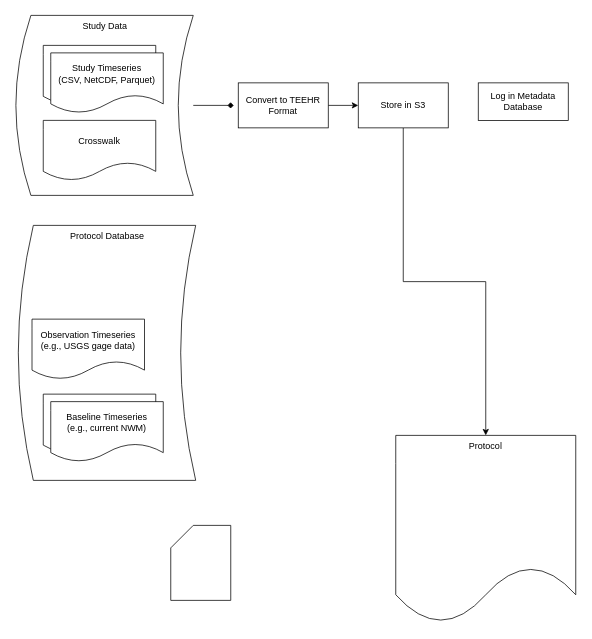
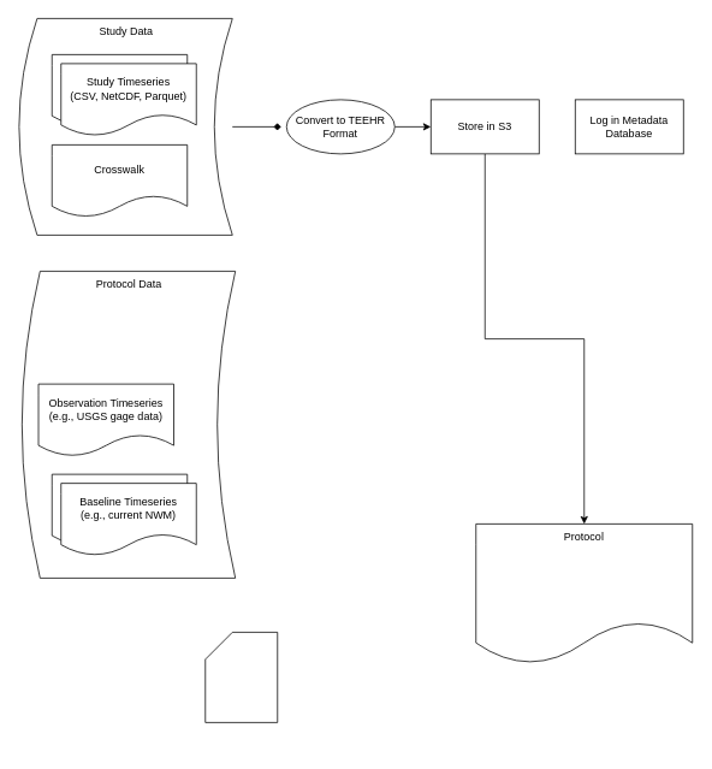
- <mxCell id="15" value="Log in Metadata Database" style="rounded=0;whiteSpace=wrap;html=1;" vertex="1" parent="1"><mxGeometry x="637" y="110" width="120" height="50" as="geometry" /></mxCell>
+ <mxCell id="15" value="Log in Metadata Database" style="rounded=0;whiteSpace=wrap;html=1;" vertex="1" parent="1"><mxGeometry x="637" y="110" width="120" height="60" as="geometry" /></mxCell>
- <mxCell id="5" value="Convert to TEEHR Format" style="rounded=0;whiteSpace=wrap;html=1;" vertex="1" parent="1"><mxGeometry x="317" y="110" width="120" height="60" as="geometry" /></mxCell>
+ <mxCell id="5" value="Convert to TEEHR Format" style="ellipse;whiteSpace=wrap;html=1;" vertex="1" parent="1"><mxGeometry x="317" y="110" width="120" height="60" as="geometry" /></mxCell>
- <mxCell id="2" value="Protocol Database" style="shape=dataStorage;whiteSpace=wrap;html=1;fixedSize=1;verticalAlign=top;" vertex="1" parent="1"><mxGeometry x="23.75" y="300" width="236.5" height="340" as="geometry" /></mxCell>
+ <mxCell id="2" value="Protocol Data" style="shape=dataStorage;whiteSpace=wrap;html=1;fixedSize=1;verticalAlign=top;" vertex="1" parent="1"><mxGeometry x="23.75" y="300" width="236.5" height="340" as="geometry" /></mxCell>
- <mxCell id="9" value="Protocol&lt;br&gt;" style="shape=document;whiteSpace=wrap;html=1;boundedLbl=1;verticalAlign=top;" vertex="1" parent="1"><mxGeometry x="527" y="580" width="240" height="250" as="geometry" /></mxCell>
+ <mxCell id="9" value="Protocol&lt;br&gt;" style="shape=document;whiteSpace=wrap;html=1;boundedLbl=1;verticalAlign=top;" vertex="1" parent="1"><mxGeometry x="527" y="580" width="240" height="155" as="geometry" /></mxCell>
